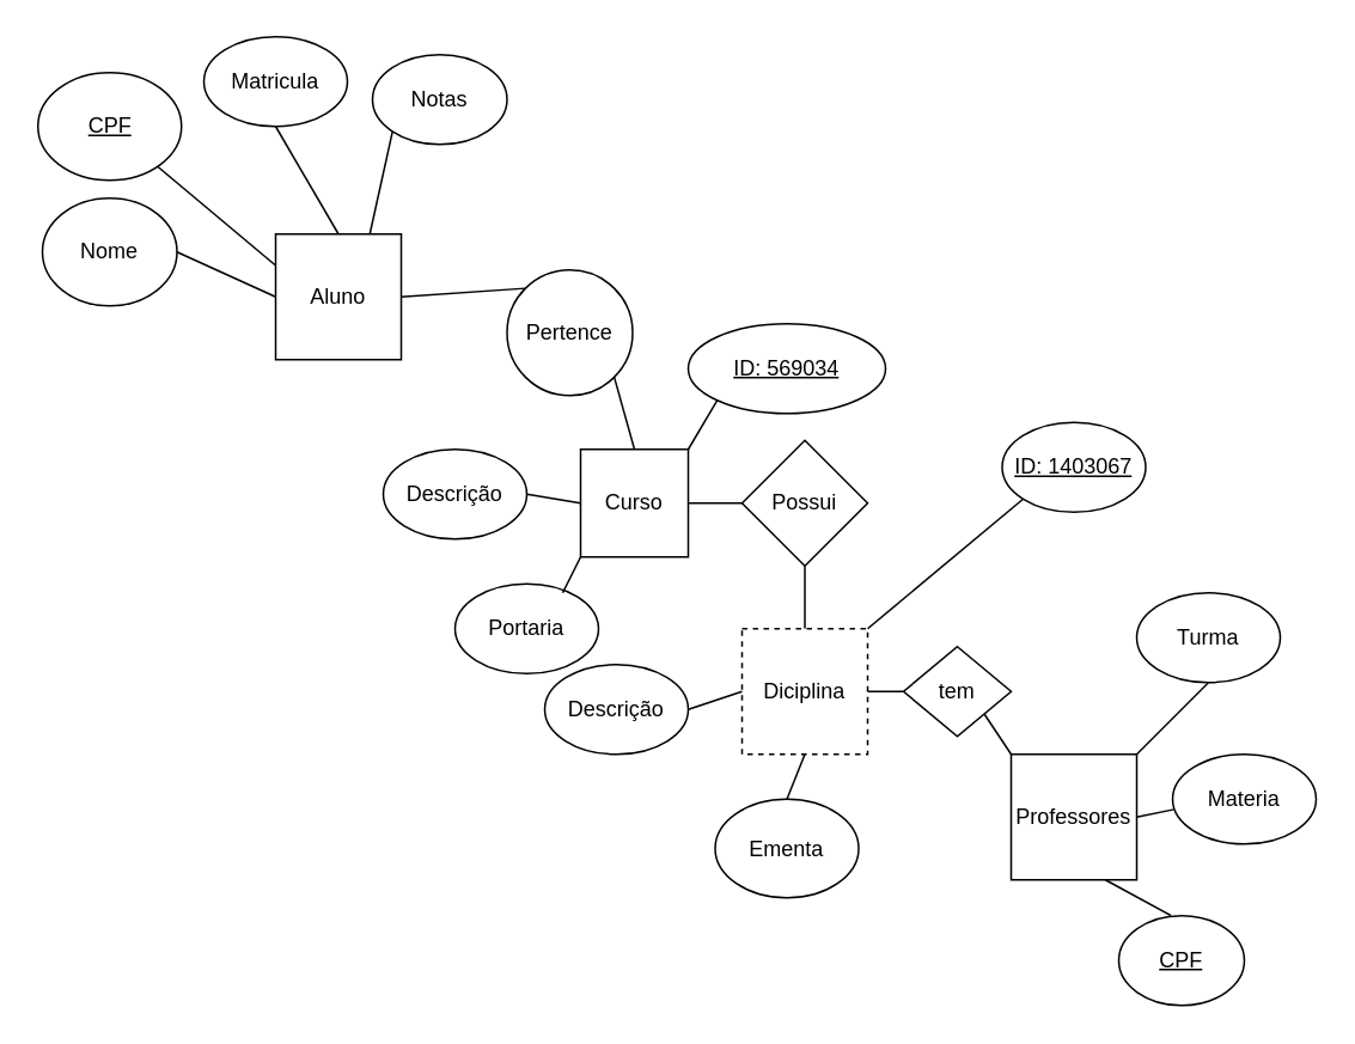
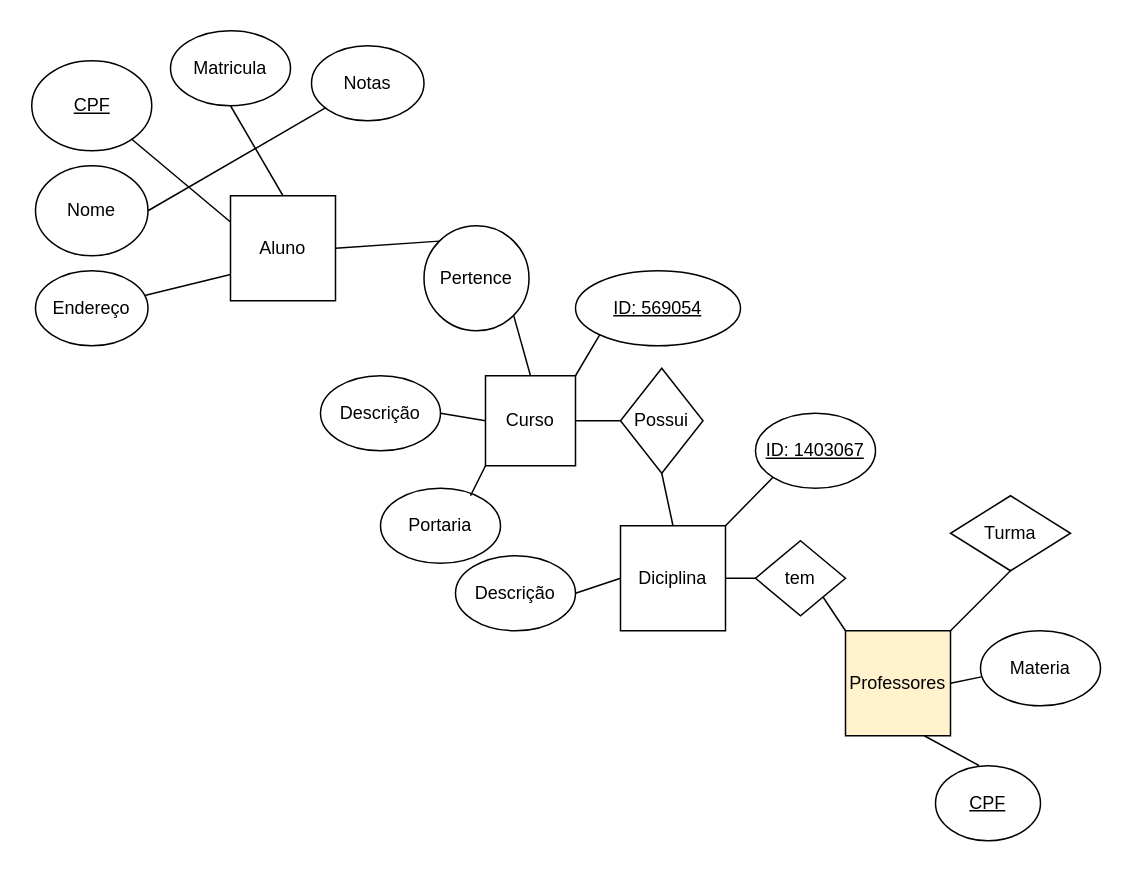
- <mxCell id="34" value="" style="endArrow=none;html=1;rounded=0;exitX=0.75;exitY=0;exitDx=0;exitDy=0;entryX=0;entryY=1;entryDx=0;entryDy=0;" edge="1" parent="1" source="3" target="33"><mxGeometry width="50" height="50" relative="1" as="geometry"><mxPoint x="233" y="180" as="sourcePoint" /><mxPoint x="283" y="130" as="targetPoint" /></mxGeometry></mxCell>
- <mxCell id="8" value="" style="endArrow=none;html=1;rounded=0;exitX=1;exitY=0.5;exitDx=0;exitDy=0;entryX=0;entryY=0.5;entryDx=0;entryDy=0;" edge="1" parent="1" source="4" target="3"><mxGeometry width="50" height="50" relative="1" as="geometry"><mxPoint x="293" y="180" as="sourcePoint" /><mxPoint x="243" y="150" as="targetPoint" /></mxGeometry></mxCell>
+ <mxCell id="8" value="" style="endArrow=none;html=1;rounded=0;exitX=1;exitY=0.5;exitDx=0;exitDy=0;" edge="1" parent="1" source="4" target="33"><mxGeometry width="50" height="50" relative="1" as="geometry"><mxPoint x="293" y="180" as="sourcePoint" /><mxPoint x="243" y="150" as="targetPoint" /></mxGeometry></mxCell>
+ <mxCell id="6" value="" style="endArrow=none;html=1;rounded=0;entryX=0;entryY=0.75;entryDx=0;entryDy=0;" edge="1" parent="1" source="2" target="3"><mxGeometry width="50" height="50" relative="1" as="geometry"><mxPoint x="235.426" y="241.716" as="sourcePoint" /><mxPoint x="343" y="130" as="targetPoint" /></mxGeometry></mxCell>
+ <mxCell id="2" value="Endereço" style="ellipse;whiteSpace=wrap;html=1;" vertex="1" parent="1"><mxGeometry x="23" y="180" width="75" height="50" as="geometry" /></mxCell>
- <mxCell id="39" value="&lt;u&gt;ID: 569034&lt;/u&gt;" style="ellipse;whiteSpace=wrap;html=1;" vertex="1" parent="1"><mxGeometry x="383" y="180" width="110" height="50" as="geometry" /></mxCell>
+ <mxCell id="39" value="&lt;u&gt;ID: 569054&lt;/u&gt;" style="ellipse;whiteSpace=wrap;html=1;" vertex="1" parent="1"><mxGeometry x="383" y="180" width="110" height="50" as="geometry" /></mxCell>
- <mxCell id="41" value="&lt;u&gt;ID: 1403067&lt;/u&gt;" style="ellipse;whiteSpace=wrap;html=1;" vertex="1" parent="1"><mxGeometry x="558" y="235" width="80" height="50" as="geometry" /></mxCell>
+ <mxCell id="41" value="&lt;u&gt;ID: 1403067&lt;/u&gt;" style="ellipse;whiteSpace=wrap;html=1;" vertex="1" parent="1"><mxGeometry x="503" y="275" width="80" height="50" as="geometry" /></mxCell>
- <mxCell id="19" value="Possui" style="rhombus;whiteSpace=wrap;html=1;" vertex="1" parent="1"><mxGeometry x="413" y="245" width="70" height="70" as="geometry" /></mxCell>
+ <mxCell id="19" value="Possui" style="rhombus;whiteSpace=wrap;html=1;" vertex="1" parent="1"><mxGeometry x="413" y="245" width="55" height="70" as="geometry" /></mxCell>
- <mxCell id="28" value="Turma" style="ellipse;whiteSpace=wrap;html=1;" vertex="1" parent="1"><mxGeometry x="633" y="330" width="80" height="50" as="geometry" /></mxCell>
+ <mxCell id="28" value="Turma" style="rhombus;whiteSpace=wrap;html=1;" vertex="1" parent="1"><mxGeometry x="633" y="330" width="80" height="50" as="geometry" /></mxCell>
- <mxCell id="22" value="Diciplina" style="whiteSpace=wrap;html=1;aspect=fixed;dashed=1;" vertex="1" parent="1"><mxGeometry x="413" y="350" width="70" height="70" as="geometry" /></mxCell>
+ <mxCell id="22" value="Diciplina" style="whiteSpace=wrap;html=1;aspect=fixed;" vertex="1" parent="1"><mxGeometry x="413" y="350" width="70" height="70" as="geometry" /></mxCell>
- <mxCell id="38" value="" style="endArrow=none;html=1;rounded=0;exitX=0.5;exitY=0;exitDx=0;exitDy=0;entryX=0.5;entryY=1;entryDx=0;entryDy=0;" edge="1" parent="1" source="37" target="22"><mxGeometry width="50" height="50" relative="1" as="geometry"><mxPoint x="233" y="440" as="sourcePoint" /><mxPoint x="283" y="390" as="targetPoint" /></mxGeometry></mxCell>
- <mxCell id="23" value="Professores" style="whiteSpace=wrap;html=1;aspect=fixed;" vertex="1" parent="1"><mxGeometry x="563" y="420" width="70" height="70" as="geometry" /></mxCell>
+ <mxCell id="23" value="Professores" style="whiteSpace=wrap;html=1;aspect=fixed;fillColor=#fff2cc;" vertex="1" parent="1"><mxGeometry x="563" y="420" width="70" height="70" as="geometry" /></mxCell>
- <mxCell id="37" value="Ementa" style="ellipse;whiteSpace=wrap;html=1;" vertex="1" parent="1"><mxGeometry x="398" y="445" width="80" height="55" as="geometry" /></mxCell>
